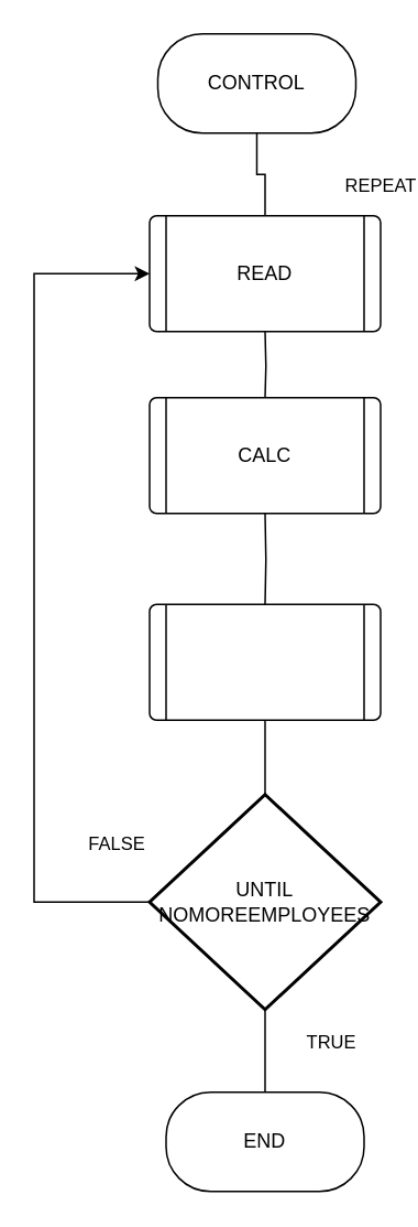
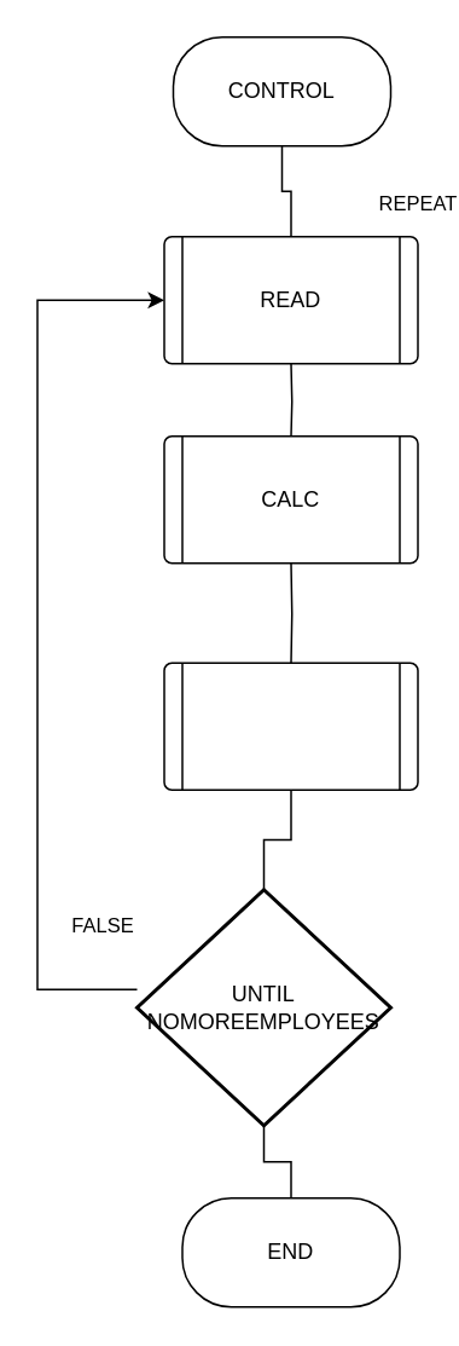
- <mxCell id="10" value="UNTIL&lt;br&gt;NOMOREEMPLOYEES" style="strokeWidth=2;html=1;shape=mxgraph.flowchart.decision;whiteSpace=wrap;" vertex="1" parent="1"><mxGeometry x="90" y="480" width="140" height="130" as="geometry" /></mxCell>
+ <mxCell id="10" value="UNTIL&lt;br&gt;NOMOREEMPLOYEES" style="strokeWidth=2;html=1;shape=mxgraph.flowchart.decision;whiteSpace=wrap;" vertex="1" parent="1"><mxGeometry x="75" y="490" width="140" height="130" as="geometry" /></mxCell>
